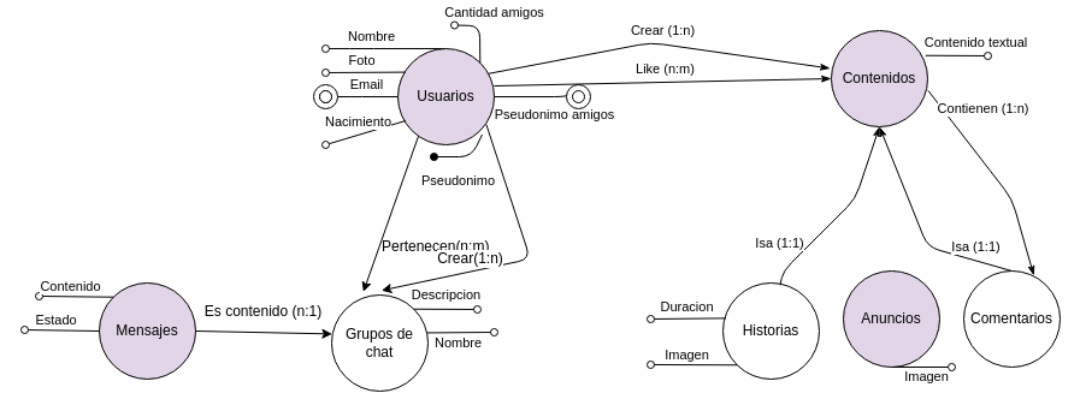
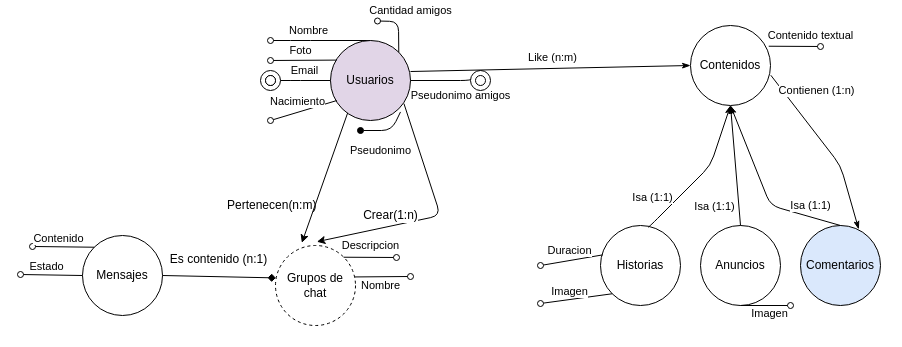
- <mxCell id="16" value="Crear (1:n)" style="endArrow=none;html=1;strokeColor=#000000;startArrow=classicThin;startFill=1;exitX=-0.012;exitY=0.393;exitDx=0;exitDy=0;exitPerimeter=0;entryX=0.94;entryY=0.26;entryDx=0;entryDy=0;entryPerimeter=0;" parent="1" source="15" target="3" edge="1"><mxGeometry x="-0.012" y="-11" width="50" height="50" relative="1" as="geometry"><mxPoint x="500" y="185" as="sourcePoint" /><mxPoint x="550" y="135" as="targetPoint" /><Array as="points"><mxPoint x="540" y="35" /></Array><mxPoint as="offset" /></mxGeometry></mxCell>
- <mxCell id="15" value="Contenidos" style="ellipse;whiteSpace=wrap;html=1;aspect=fixed;fillColor=#e1d5e7;" parent="1" vertex="1"><mxGeometry x="690" y="25" width="80" height="80" as="geometry" /></mxCell>
+ <mxCell id="15" value="Contenidos" style="ellipse;whiteSpace=wrap;html=1;aspect=fixed;" parent="1" vertex="1"><mxGeometry x="690" y="25" width="80" height="80" as="geometry" /></mxCell>
+ <mxCell id="26" value="Isa (1:1)" style="endArrow=none;html=1;strokeColor=#000000;startArrow=classicThin;startFill=1;entryX=0.5;entryY=0;entryDx=0;entryDy=0;exitX=0.5;exitY=1;exitDx=0;exitDy=0;" parent="1" source="15" target="19" edge="1"><mxGeometry x="0.624" y="-24" width="50" height="50" relative="1" as="geometry"><mxPoint x="720" y="95" as="sourcePoint" /><mxPoint x="607.552" y="276.793" as="targetPoint" /><Array as="points" /><mxPoint y="1" as="offset" /></mxGeometry></mxCell>
- <mxCell id="38" value="&lt;div&gt;Pertenecen(n:m)&lt;/div&gt;" style="text;html=1;resizable=0;points=[];autosize=1;align=left;verticalAlign=top;spacingTop=-4;direction=west;" parent="1" vertex="1"><mxGeometry x="315" y="195" width="110" height="20" as="geometry" /></mxCell>
+ <mxCell id="38" value="&lt;div&gt;Pertenecen(n:m)&lt;/div&gt;" style="text;html=1;resizable=0;points=[];autosize=1;align=left;verticalAlign=top;spacingTop=-4;direction=west;" parent="1" vertex="1"><mxGeometry x="225" y="195" width="110" height="20" as="geometry" /></mxCell>
- <mxCell id="19" value="Anuncios" style="ellipse;whiteSpace=wrap;html=1;aspect=fixed;fillColor=#e1d5e7;" parent="1" vertex="1"><mxGeometry x="700" y="225" width="80" height="80" as="geometry" /></mxCell>
+ <mxCell id="19" value="Anuncios" style="ellipse;whiteSpace=wrap;html=1;aspect=fixed;" parent="1" vertex="1"><mxGeometry x="700" y="225" width="80" height="80" as="geometry" /></mxCell>
- <mxCell id="20" value="Comentarios" style="ellipse;whiteSpace=wrap;html=1;aspect=fixed;" parent="1" vertex="1"><mxGeometry x="800" y="225" width="80" height="80" as="geometry" /></mxCell>
+ <mxCell id="20" value="Comentarios" style="ellipse;whiteSpace=wrap;html=1;aspect=fixed;fillColor=#dae8fc;" parent="1" vertex="1"><mxGeometry x="800" y="225" width="80" height="80" as="geometry" /></mxCell>
- <mxCell id="29" value="Mensajes" style="ellipse;whiteSpace=wrap;html=1;aspect=fixed;fillColor=#e1d5e7;" parent="1" vertex="1"><mxGeometry x="82" y="235" width="80" height="80" as="geometry" /></mxCell>
+ <mxCell id="29" value="Mensajes" style="ellipse;whiteSpace=wrap;html=1;aspect=fixed;" parent="1" vertex="1"><mxGeometry x="82" y="235" width="80" height="80" as="geometry" /></mxCell>
- <mxCell id="18" value="Historias" style="ellipse;whiteSpace=wrap;html=1;aspect=fixed;" parent="1" vertex="1"><mxGeometry x="600" y="235" width="80" height="80" as="geometry" /></mxCell>
+ <mxCell id="18" value="Historias" style="ellipse;whiteSpace=wrap;html=1;aspect=fixed;" parent="1" vertex="1"><mxGeometry x="600" y="225" width="80" height="80" as="geometry" /></mxCell>
- <mxCell id="35" value="" style="endArrow=classic;html=1;strokeColor=#000000;exitX=1;exitY=0.5;exitDx=0;exitDy=0;entryX=0.005;entryY=0.405;entryDx=0;entryDy=0;entryPerimeter=0;" parent="1" source="29" target="32" edge="1"><mxGeometry width="50" height="50" relative="1" as="geometry"><mxPoint x="210" y="395" as="sourcePoint" /><mxPoint x="260" y="345" as="targetPoint" /></mxGeometry></mxCell>
+ <mxCell id="35" value="" style="endArrow=diamond;html=1;strokeColor=#000000;exitX=1;exitY=0.5;exitDx=0;exitDy=0;entryX=0.005;entryY=0.405;entryDx=0;entryDy=0;entryPerimeter=0;" parent="1" source="29" target="32" edge="1"><mxGeometry width="50" height="50" relative="1" as="geometry"><mxPoint x="210" y="395" as="sourcePoint" /><mxPoint x="260" y="345" as="targetPoint" /></mxGeometry></mxCell>
- <mxCell id="32" value="Grupos de chat" style="ellipse;whiteSpace=wrap;html=1;aspect=fixed;" parent="1" vertex="1"><mxGeometry x="275" y="245" width="80" height="80" as="geometry" /></mxCell>
+ <mxCell id="32" value="Grupos de chat" style="ellipse;whiteSpace=wrap;html=1;aspect=fixed;dashed=1;" parent="1" vertex="1"><mxGeometry x="275" y="245" width="80" height="80" as="geometry" /></mxCell>
